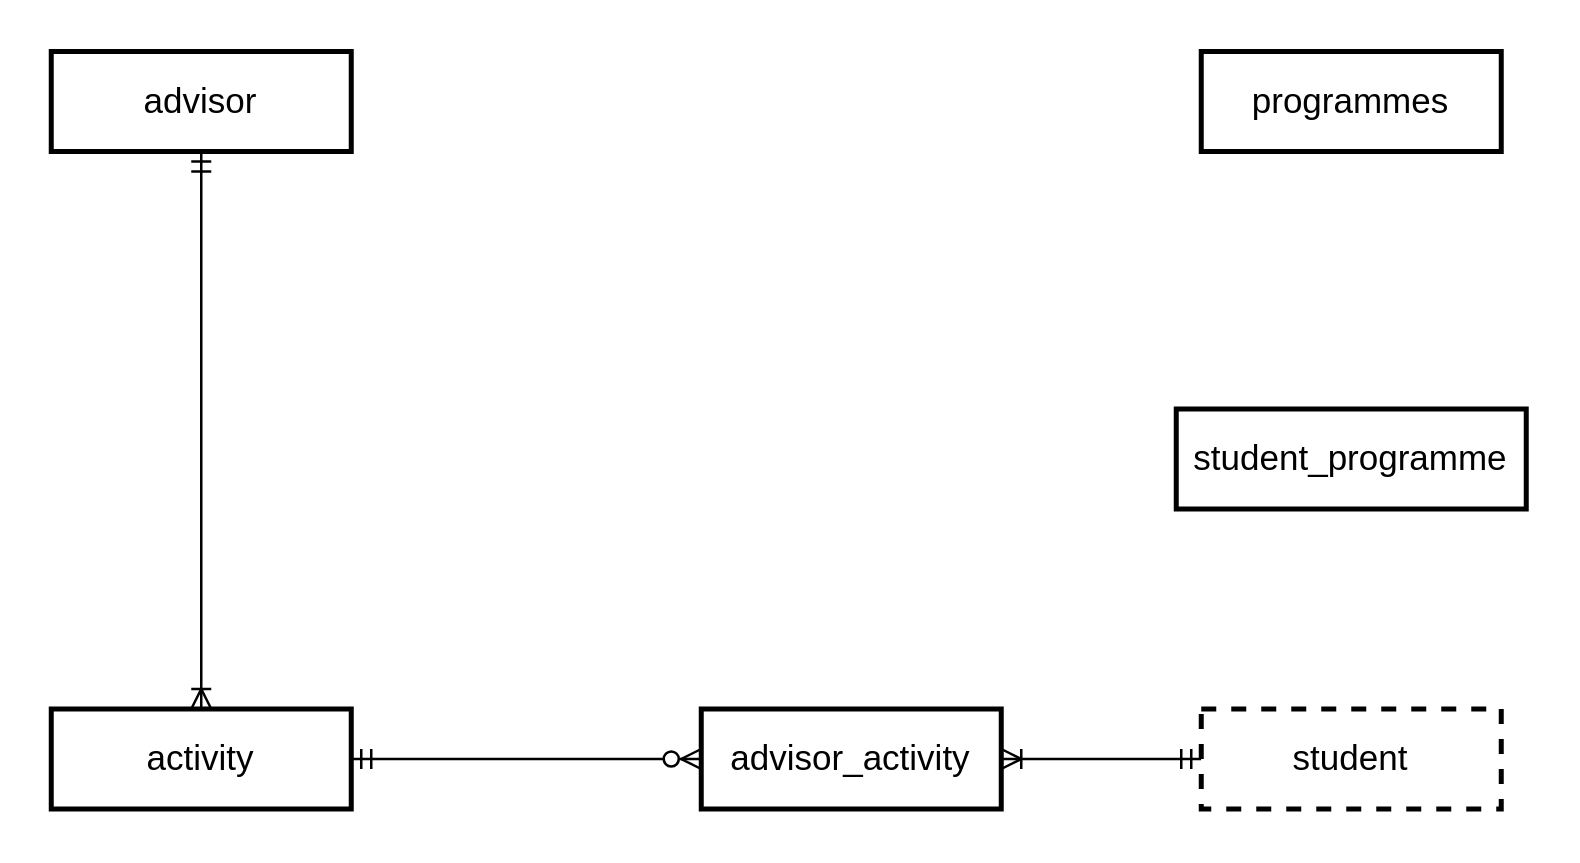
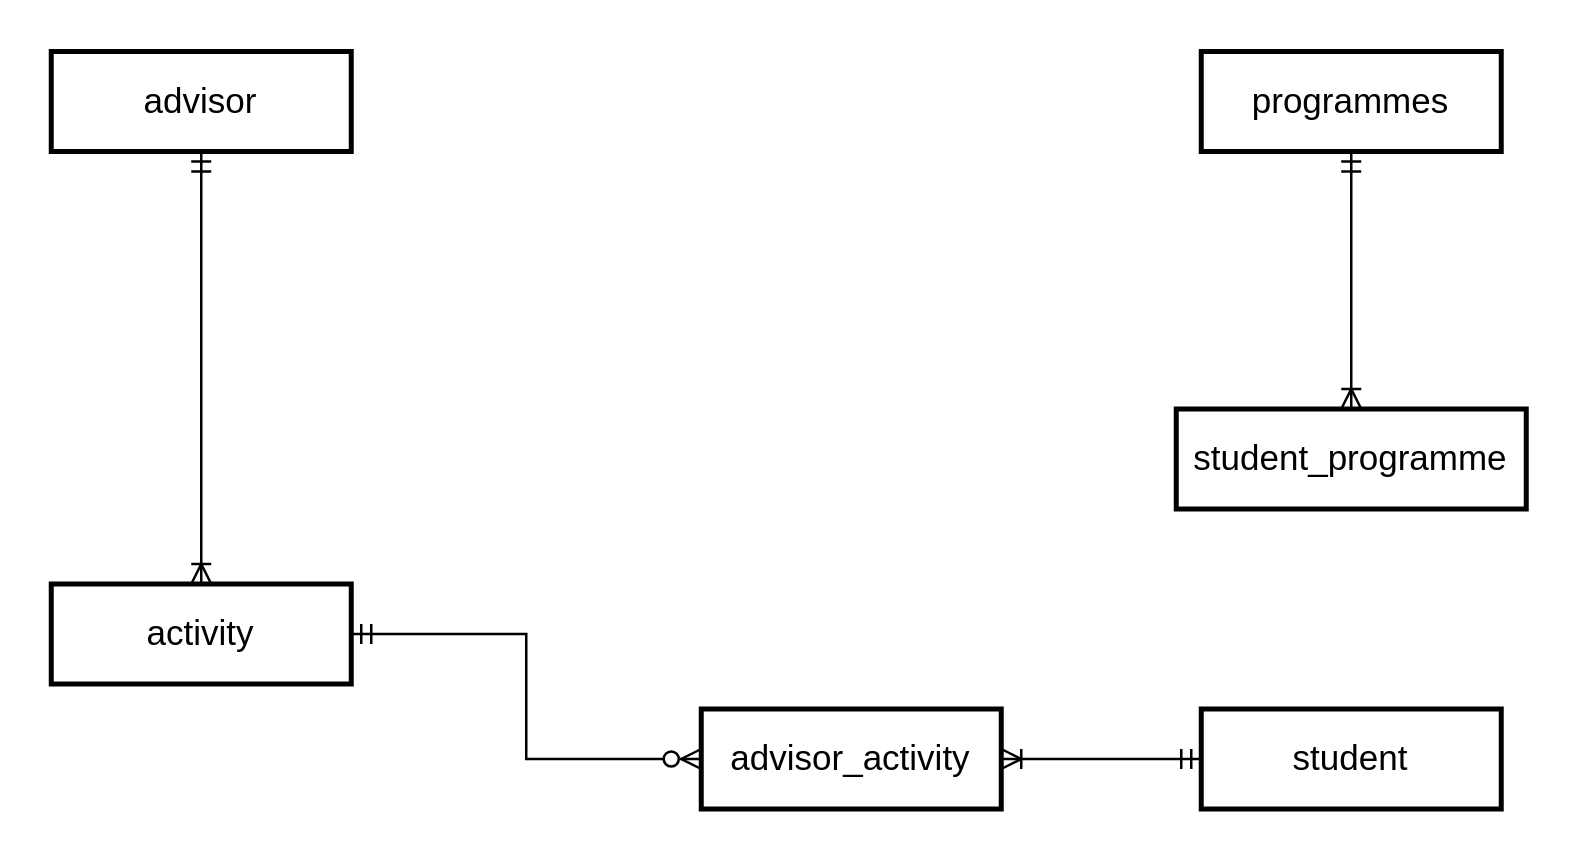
+ <mxCell id="6" style="edgeStyle=orthogonalEdgeStyle;rounded=0;orthogonalLoop=1;jettySize=auto;html=1;entryX=0.5;entryY=1;entryDx=0;entryDy=0;endArrow=ERmandOne;endFill=0;startArrow=ERoneToMany;startFill=0;exitX=0.5;exitY=0;exitDx=0;exitDy=0;" edge="1" parent="1" source="9" target="11"><mxGeometry relative="1" as="geometry"><mxPoint x="540" y="120" as="sourcePoint" /></mxGeometry></mxCell>
- <mxCell id="5" value="activity" style="strokeWidth=2;whiteSpace=wrap;html=1;align=center;fontSize=14;" vertex="1" parent="1"><mxGeometry x="20" y="283" width="120" height="40" as="geometry" /></mxCell>
+ <mxCell id="5" value="activity" style="strokeWidth=2;whiteSpace=wrap;html=1;align=center;fontSize=14;" vertex="1" parent="1"><mxGeometry x="20" y="233" width="120" height="40" as="geometry" /></mxCell>
- <mxCell id="8" value="student" style="strokeWidth=2;whiteSpace=wrap;html=1;align=center;fontSize=14;dashed=1;" vertex="1" parent="1"><mxGeometry x="480" y="283" width="120" height="40" as="geometry" /></mxCell>
+ <mxCell id="8" value="student" style="strokeWidth=2;whiteSpace=wrap;html=1;align=center;fontSize=14;" vertex="1" parent="1"><mxGeometry x="480" y="283" width="120" height="40" as="geometry" /></mxCell>
